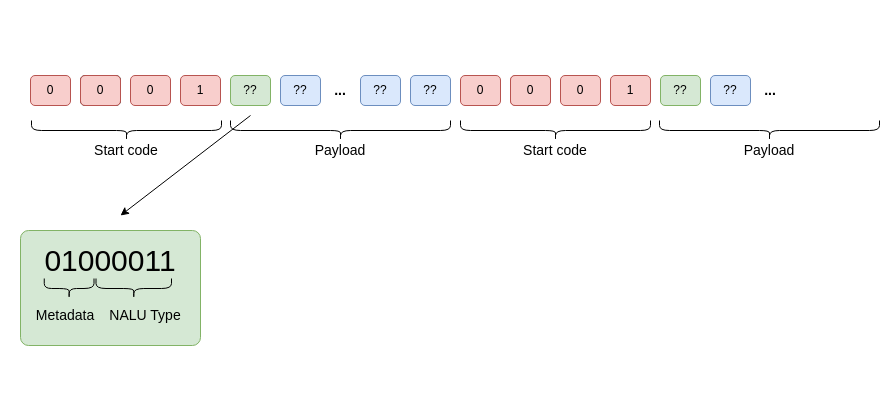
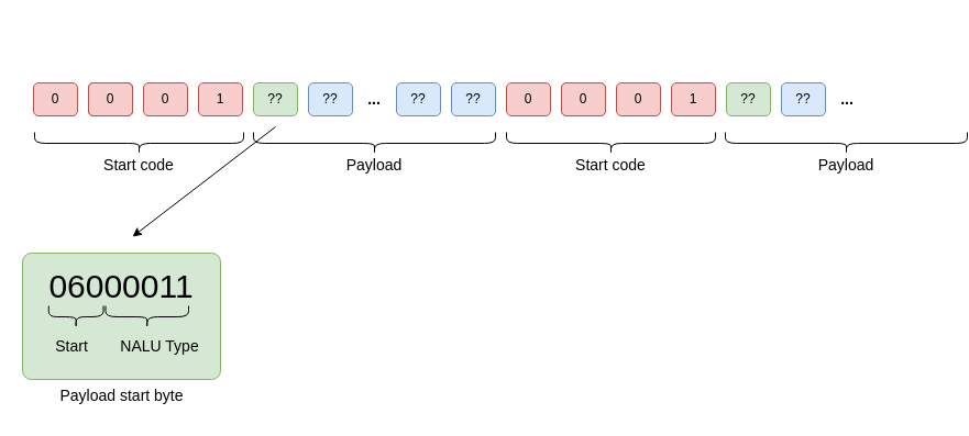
- <mxCell id="25" value="01000011" style="text;html=1;strokeColor=none;fillColor=none;align=center;verticalAlign=middle;whiteSpace=wrap;rounded=0;fontSize=30;" vertex="1" parent="1"><mxGeometry x="30" y="240" width="160" height="40" as="geometry" /></mxCell>
+ <mxCell id="25" value="06000011" style="text;html=1;strokeColor=none;fillColor=none;align=center;verticalAlign=middle;whiteSpace=wrap;rounded=0;fontSize=30;" vertex="1" parent="1"><mxGeometry x="30" y="240" width="160" height="40" as="geometry" /></mxCell>
- <mxCell id="29" value="Metadata" style="text;html=1;strokeColor=none;fillColor=none;align=center;verticalAlign=middle;whiteSpace=wrap;rounded=0;fontSize=14;" vertex="1" parent="1"><mxGeometry x="20" y="300" width="90" height="30" as="geometry" /></mxCell>
+ <mxCell id="29" value="Start" style="text;html=1;strokeColor=none;fillColor=none;align=center;verticalAlign=middle;whiteSpace=wrap;rounded=0;fontSize=14;" vertex="1" parent="1"><mxGeometry x="20" y="300" width="90" height="30" as="geometry" /></mxCell>
+ <mxCell id="35" value="Payload start byte" style="text;html=1;strokeColor=none;fillColor=none;align=center;verticalAlign=middle;whiteSpace=wrap;rounded=0;fontSize=14;" vertex="1" parent="1"><mxGeometry x="33.63" y="345" width="152.74" height="30" as="geometry" /></mxCell>
